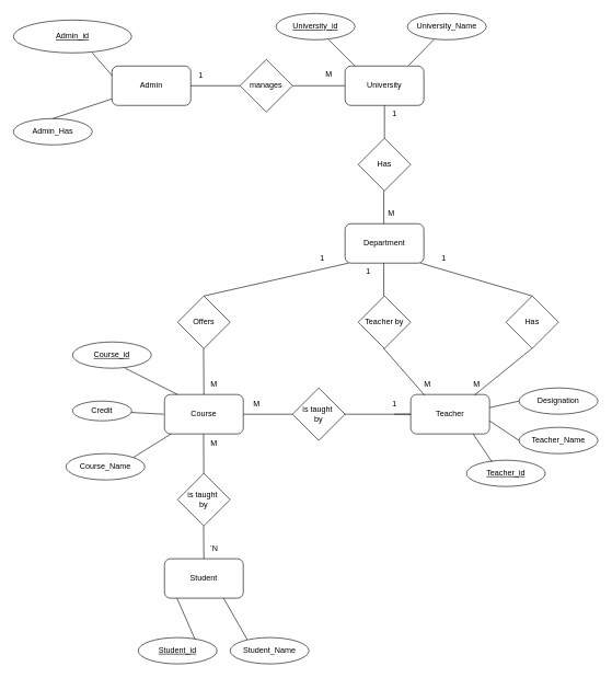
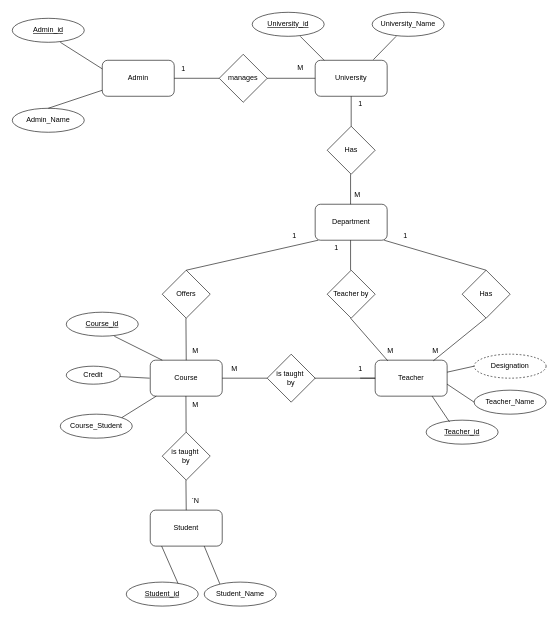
- <mxCell id="51" value="&lt;u&gt;Admin_id&lt;/u&gt;" style="ellipse;whiteSpace=wrap;html=1;" vertex="1" parent="1"><mxGeometry x="20" y="30" width="180" height="50" as="geometry" /></mxCell>
+ <mxCell id="51" value="&lt;u&gt;Admin_id&lt;/u&gt;" style="ellipse;whiteSpace=wrap;html=1;" vertex="1" parent="1"><mxGeometry x="20" y="30" width="120" height="40" as="geometry" /></mxCell>
- <mxCell id="52" value="Admin_Has" style="ellipse;whiteSpace=wrap;html=1;" vertex="1" parent="1"><mxGeometry x="20" y="180" width="120" height="40" as="geometry" /></mxCell>
+ <mxCell id="52" value="Admin_Name" style="ellipse;whiteSpace=wrap;html=1;" vertex="1" parent="1"><mxGeometry x="20" y="180" width="120" height="40" as="geometry" /></mxCell>
- <mxCell id="39" value="Designation" style="ellipse;whiteSpace=wrap;html=1;" vertex="1" parent="1"><mxGeometry x="790" y="590" width="120" height="40" as="geometry" /></mxCell>
+ <mxCell id="39" value="Designation" style="ellipse;whiteSpace=wrap;html=1;dashed=1;" vertex="1" parent="1"><mxGeometry x="790" y="590" width="120" height="40" as="geometry" /></mxCell>
- <mxCell id="34" value="Course_Name" style="ellipse;whiteSpace=wrap;html=1;" vertex="1" parent="1"><mxGeometry x="100" y="690" width="120" height="40" as="geometry" /></mxCell>
+ <mxCell id="34" value="Course_Student" style="ellipse;whiteSpace=wrap;html=1;" vertex="1" parent="1"><mxGeometry x="100" y="690" width="120" height="40" as="geometry" /></mxCell>
- <mxCell id="31" value="Student_Name" style="ellipse;whiteSpace=wrap;html=1;" vertex="1" parent="1"><mxGeometry x="350" y="970" width="120" height="40" as="geometry" /></mxCell>
+ <mxCell id="31" value="Student_Name" style="ellipse;whiteSpace=wrap;html=1;" vertex="1" parent="1"><mxGeometry x="340" y="970" width="120" height="40" as="geometry" /></mxCell>
